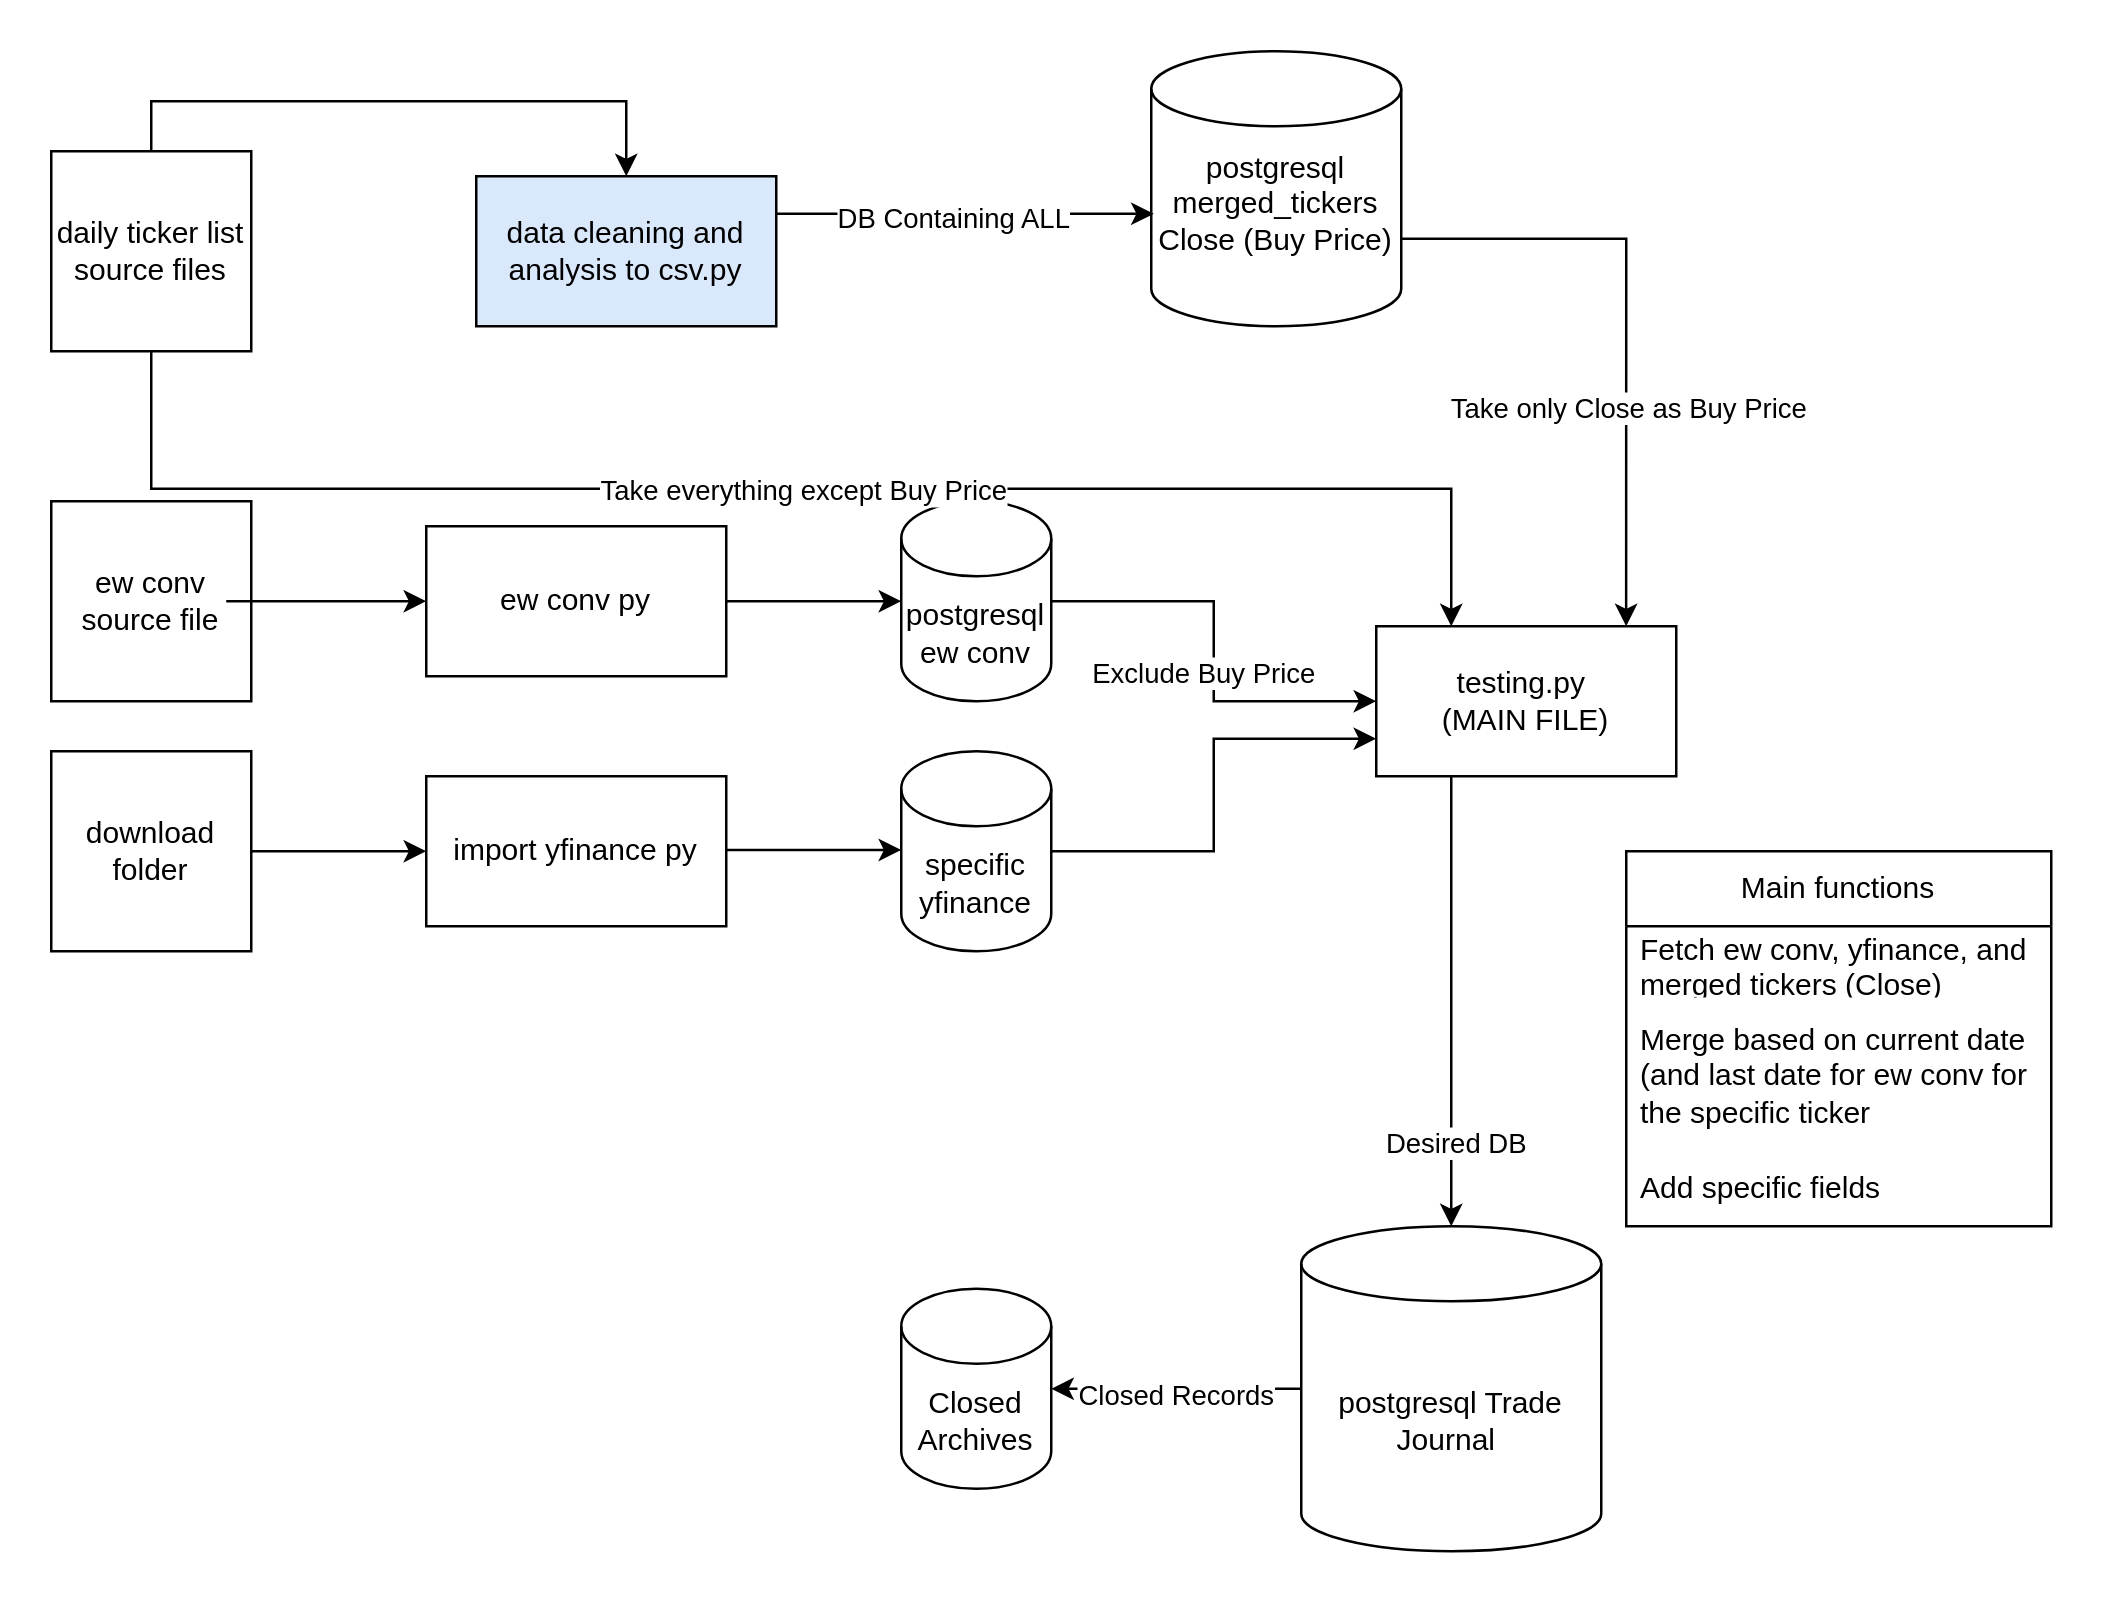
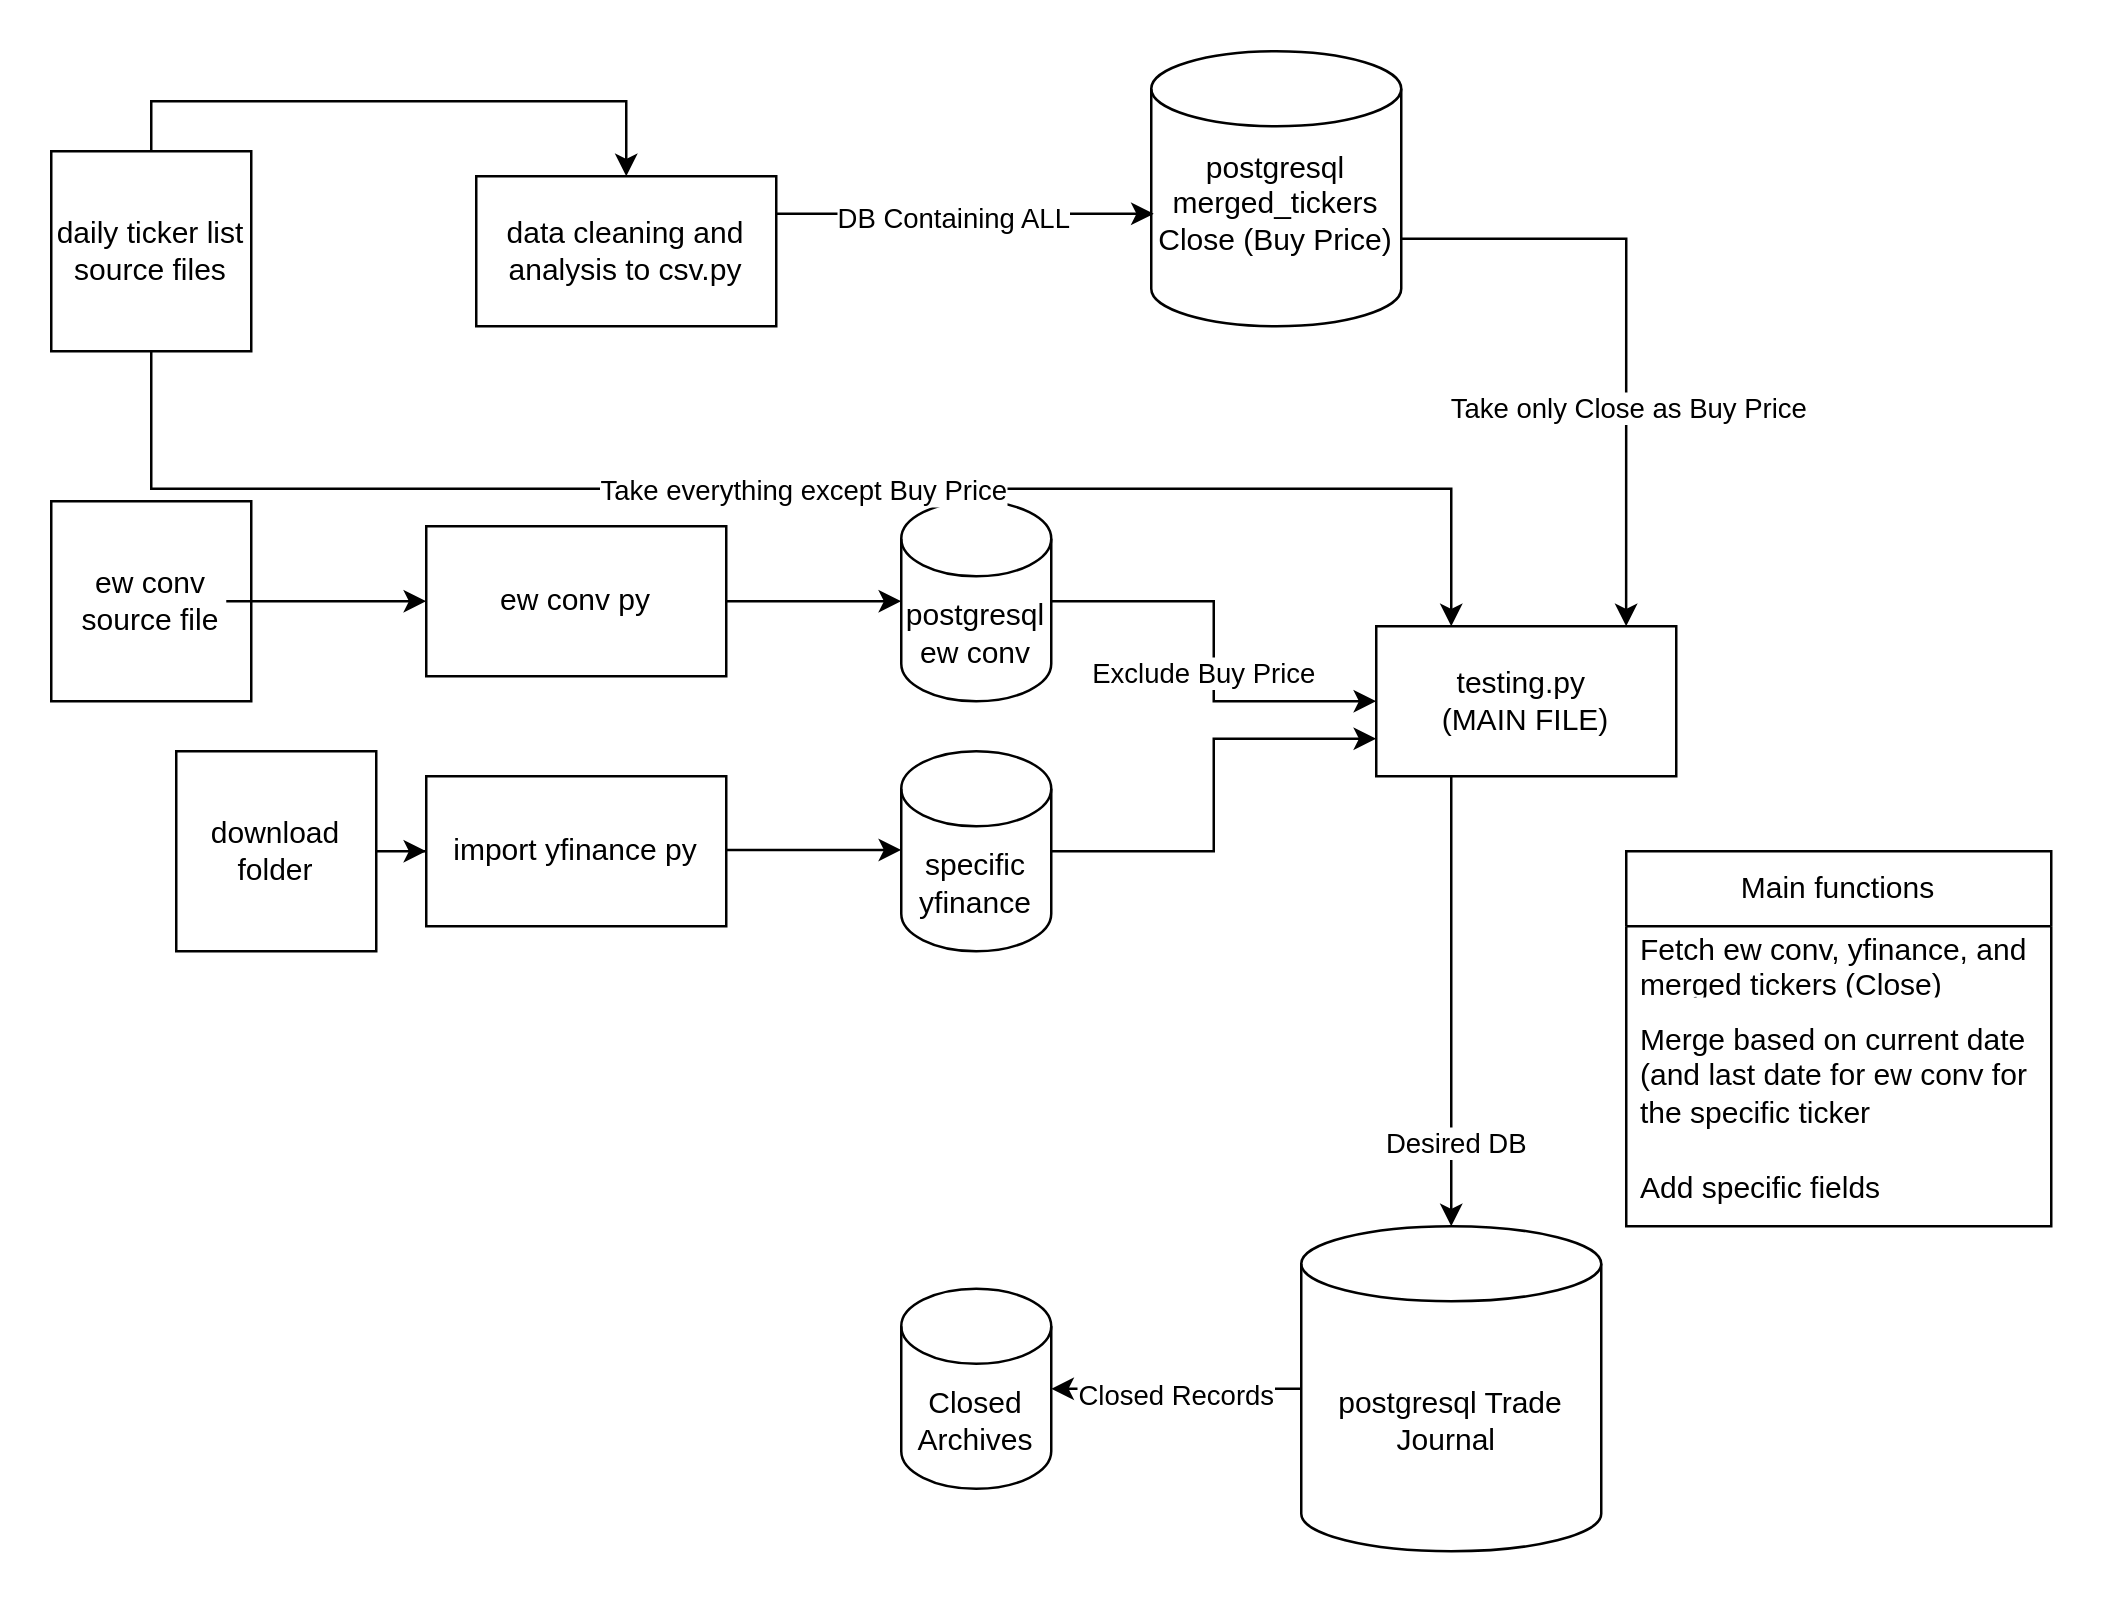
- <mxCell id="29" value="data cleaning and analysis to csv.&lt;span style=&quot;background-color: initial;&quot;&gt;py&lt;/span&gt;" style="rounded=0;whiteSpace=wrap;html=1;fillColor=#dae8fc;" parent="1" vertex="1"><mxGeometry x="190" y="70" width="120" height="60" as="geometry" /></mxCell>
+ <mxCell id="29" value="data cleaning and analysis to csv.&lt;span style=&quot;background-color: initial;&quot;&gt;py&lt;/span&gt;" style="rounded=0;whiteSpace=wrap;html=1;" parent="1" vertex="1"><mxGeometry x="190" y="70" width="120" height="60" as="geometry" /></mxCell>
- <mxCell id="31" value="download folder" style="whiteSpace=wrap;html=1;aspect=fixed;" parent="1" vertex="1"><mxGeometry x="20" y="300" width="80" height="80" as="geometry" /></mxCell>
+ <mxCell id="31" value="download folder" style="whiteSpace=wrap;html=1;aspect=fixed;" parent="1" vertex="1"><mxGeometry x="70" y="300" width="80" height="80" as="geometry" /></mxCell>
